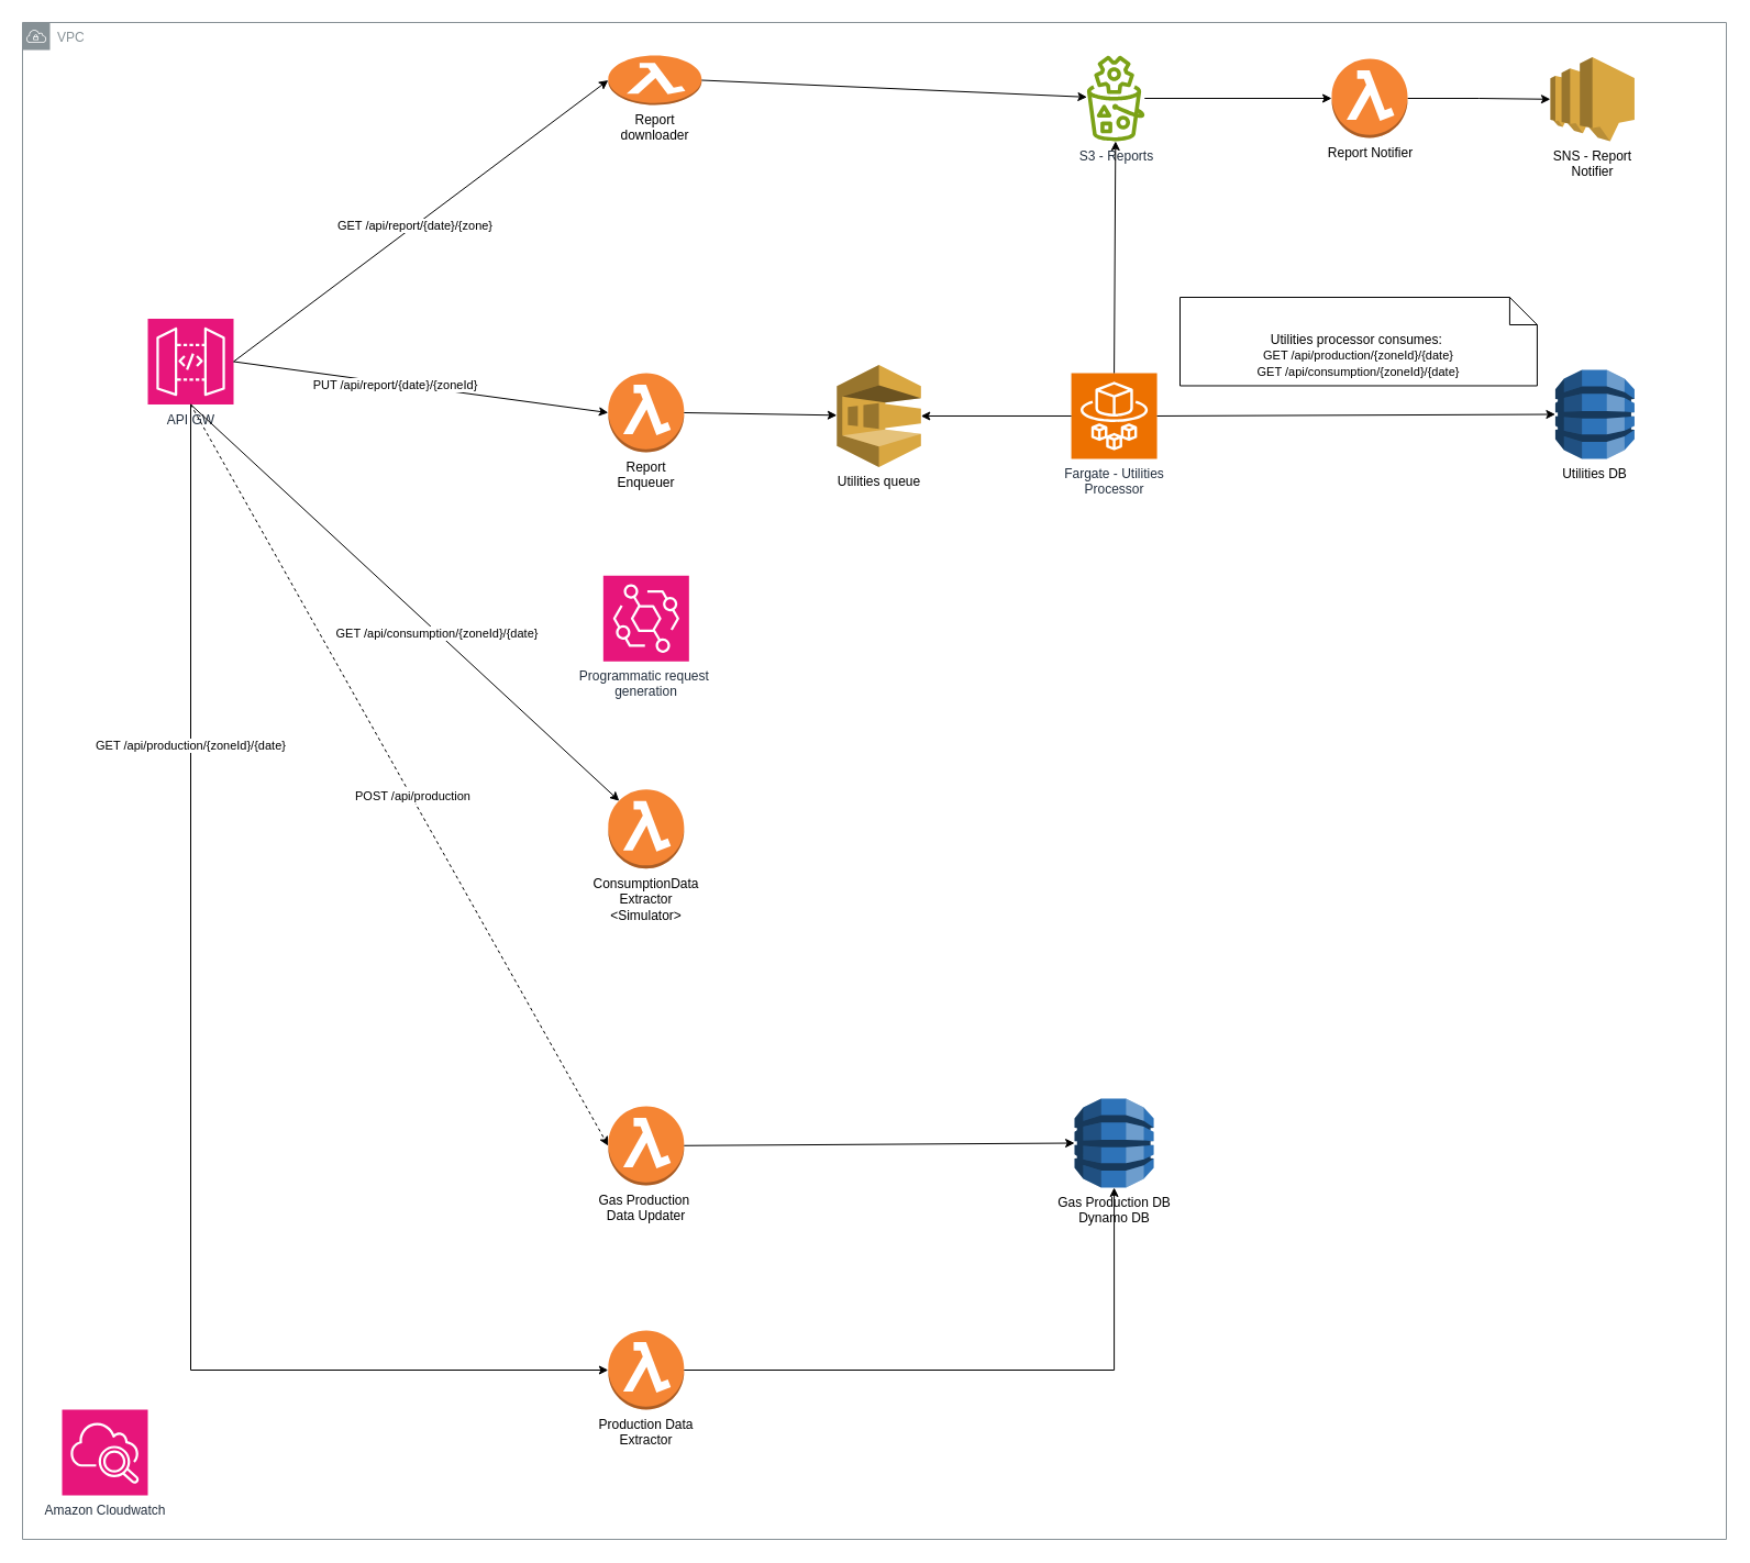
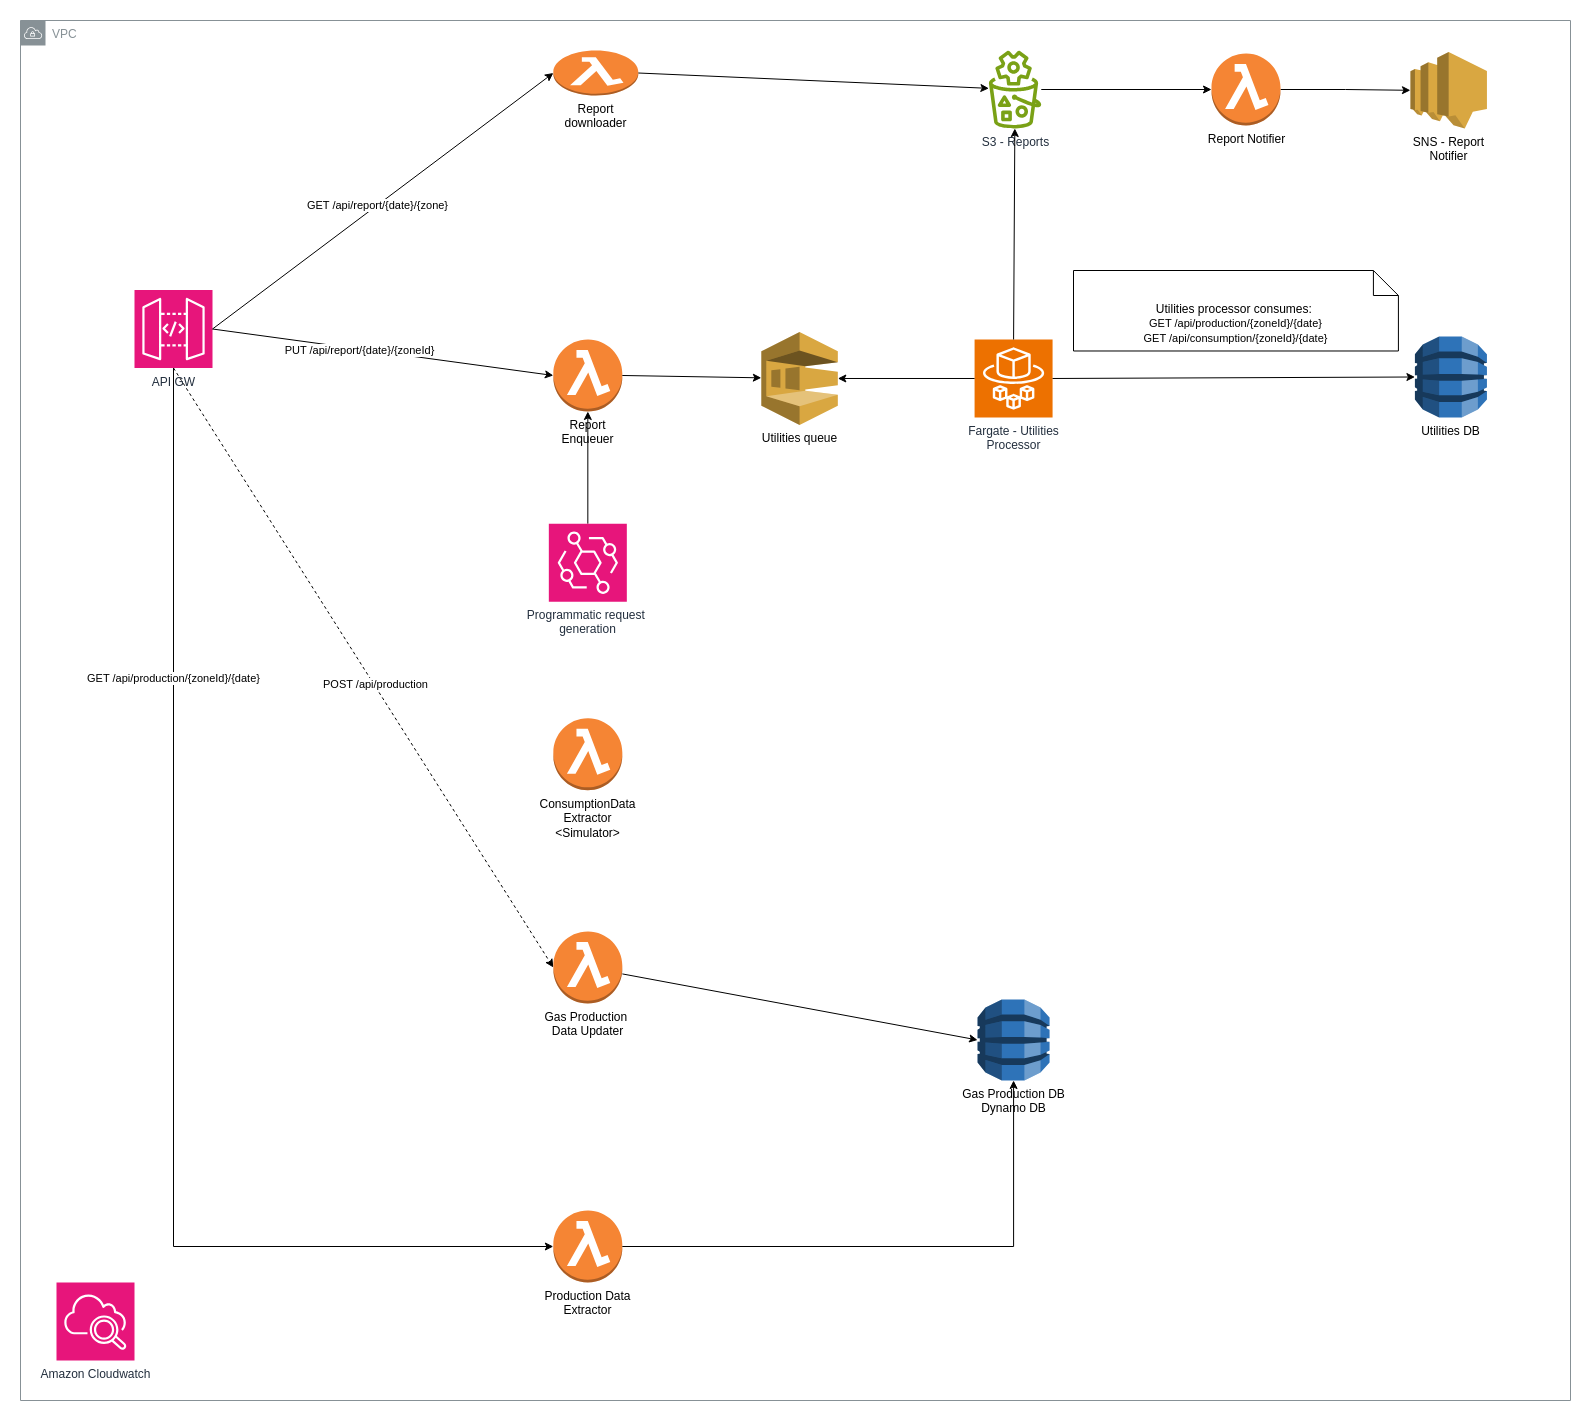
+ <mxCell id="32" style="edgeStyle=orthogonalEdgeStyle;rounded=0;orthogonalLoop=1;jettySize=auto;html=1;" edge="1" parent="1" source="34" target="24"><mxGeometry relative="1" as="geometry" /></mxCell>
- <mxCell id="28" value="" style="endArrow=classic;html=1;rounded=0;exitX=0.5;exitY=1;exitDx=0;exitDy=0;exitPerimeter=0;entryX=0.145;entryY=0.145;entryDx=0;entryDy=0;entryPerimeter=0;" edge="1" parent="1" source="2" target="21"><mxGeometry width="50" height="50" relative="1" as="geometry"><mxPoint x="200" y="780" as="sourcePoint" /><mxPoint x="250" y="730" as="targetPoint" /></mxGeometry></mxCell>
- <mxCell id="29" value="GET /api/consumption/{zoneId}/{date}" style="edgeLabel;html=1;align=center;verticalAlign=middle;resizable=0;points=[];" connectable="0" vertex="1" parent="28"><mxGeometry x="0.147" y="-1" relative="1" as="geometry"><mxPoint as="offset" /></mxGeometry></mxCell>
- <mxCell id="10" value="Gas Production&amp;nbsp;&lt;div&gt;Data&amp;nbsp;&lt;span style=&quot;background-color: initial;&quot;&gt;Updater&lt;/span&gt;&lt;/div&gt;" style="outlineConnect=0;dashed=0;verticalLabelPosition=bottom;verticalAlign=top;align=center;html=1;shape=mxgraph.aws3.lambda_function;fillColor=#F58534;gradientColor=none;" vertex="1" parent="1"><mxGeometry x="552.83" y="1006" width="69" height="72" as="geometry" /></mxCell>
+ <mxCell id="10" value="Gas Production&amp;nbsp;&lt;div&gt;Data&amp;nbsp;&lt;span style=&quot;background-color: initial;&quot;&gt;Updater&lt;/span&gt;&lt;/div&gt;" style="outlineConnect=0;dashed=0;verticalLabelPosition=bottom;verticalAlign=top;align=center;html=1;shape=mxgraph.aws3.lambda_function;fillColor=#F58534;gradientColor=none;" vertex="1" parent="1"><mxGeometry x="552.83" y="931" width="69" height="72" as="geometry" /></mxCell>
